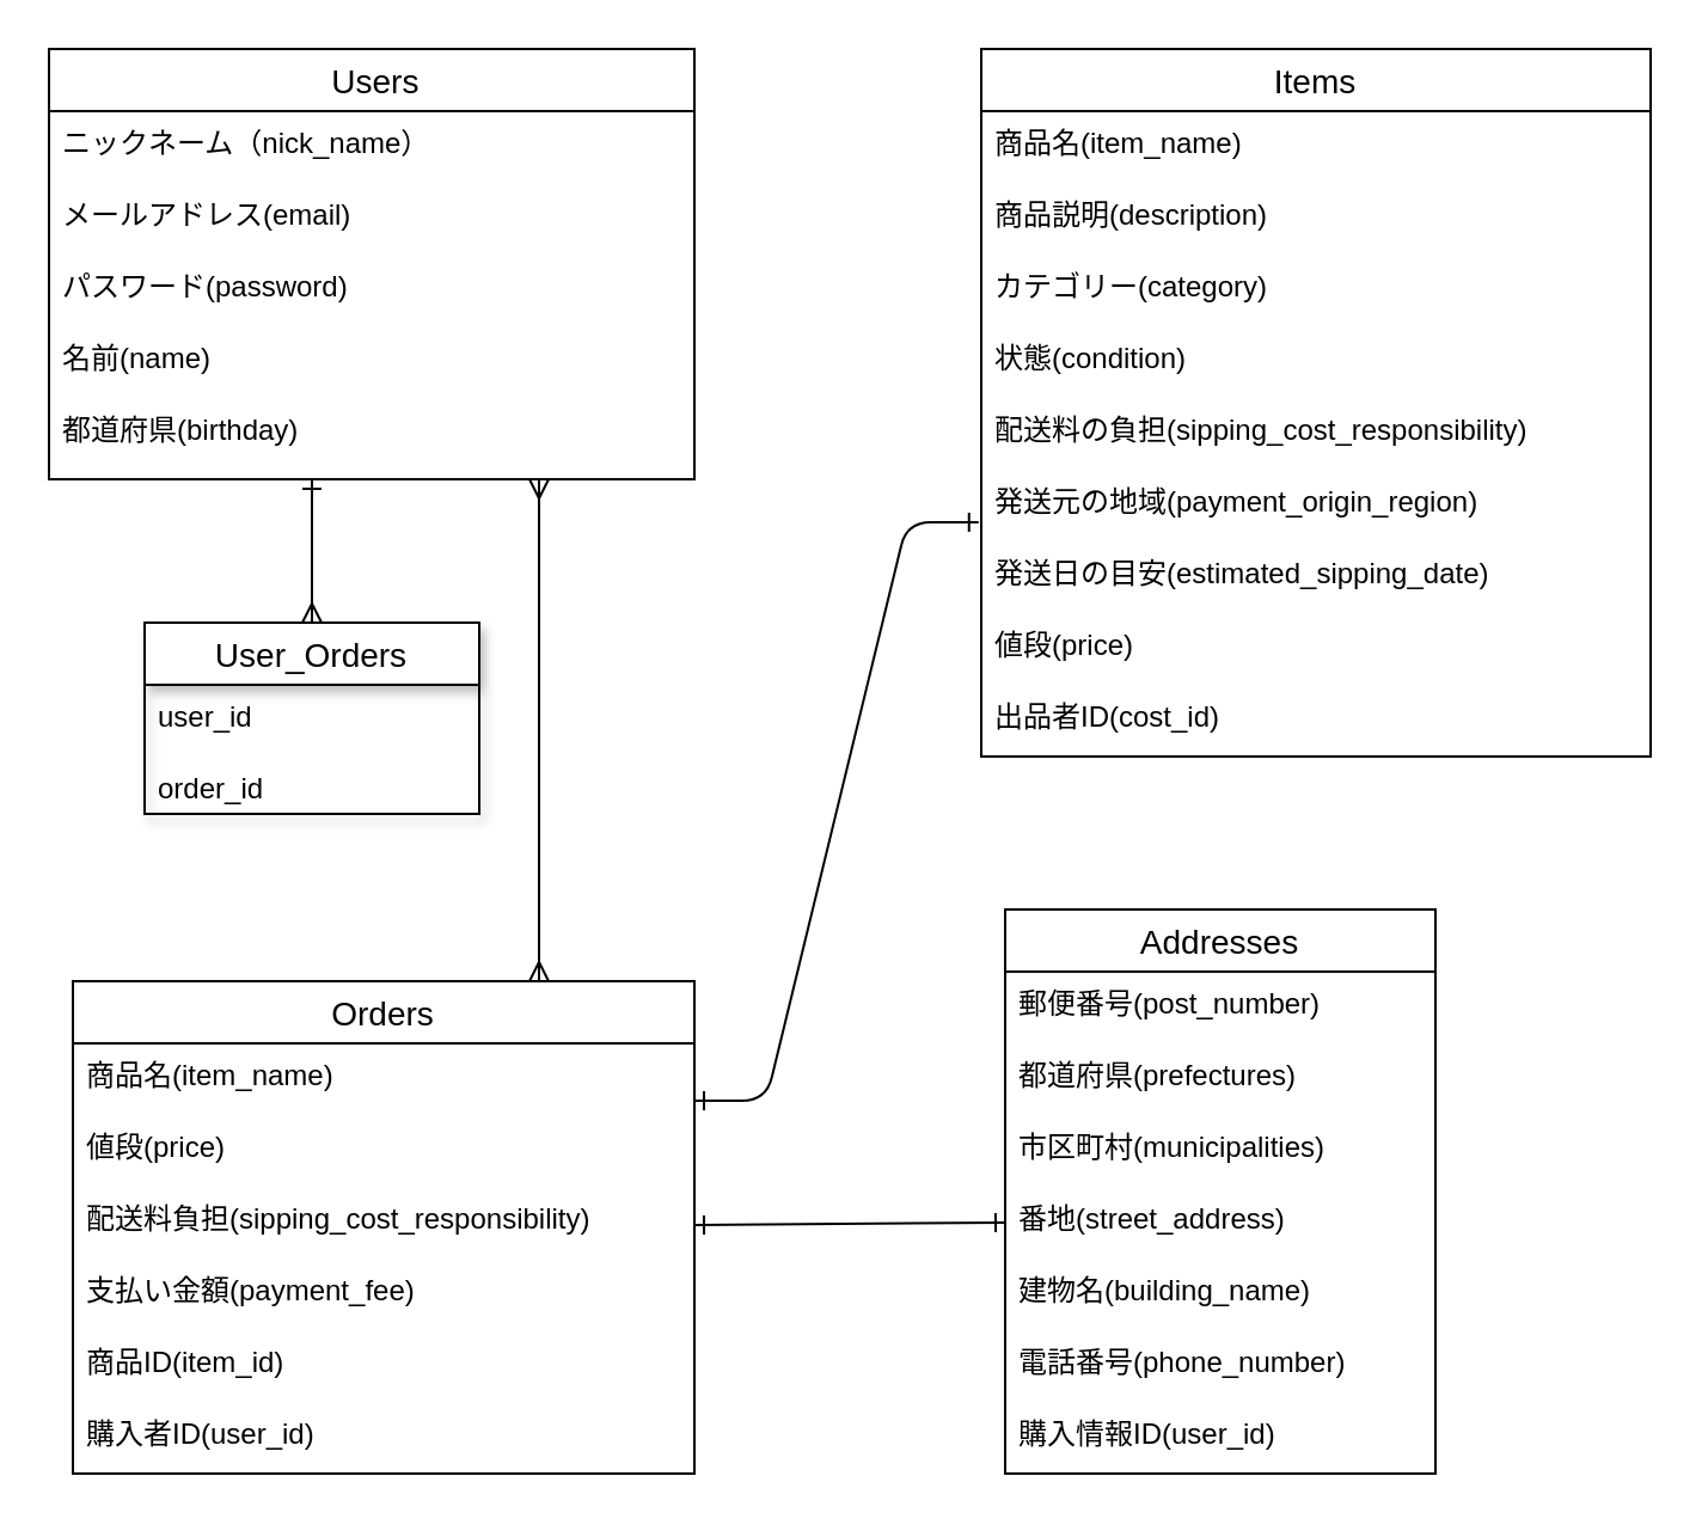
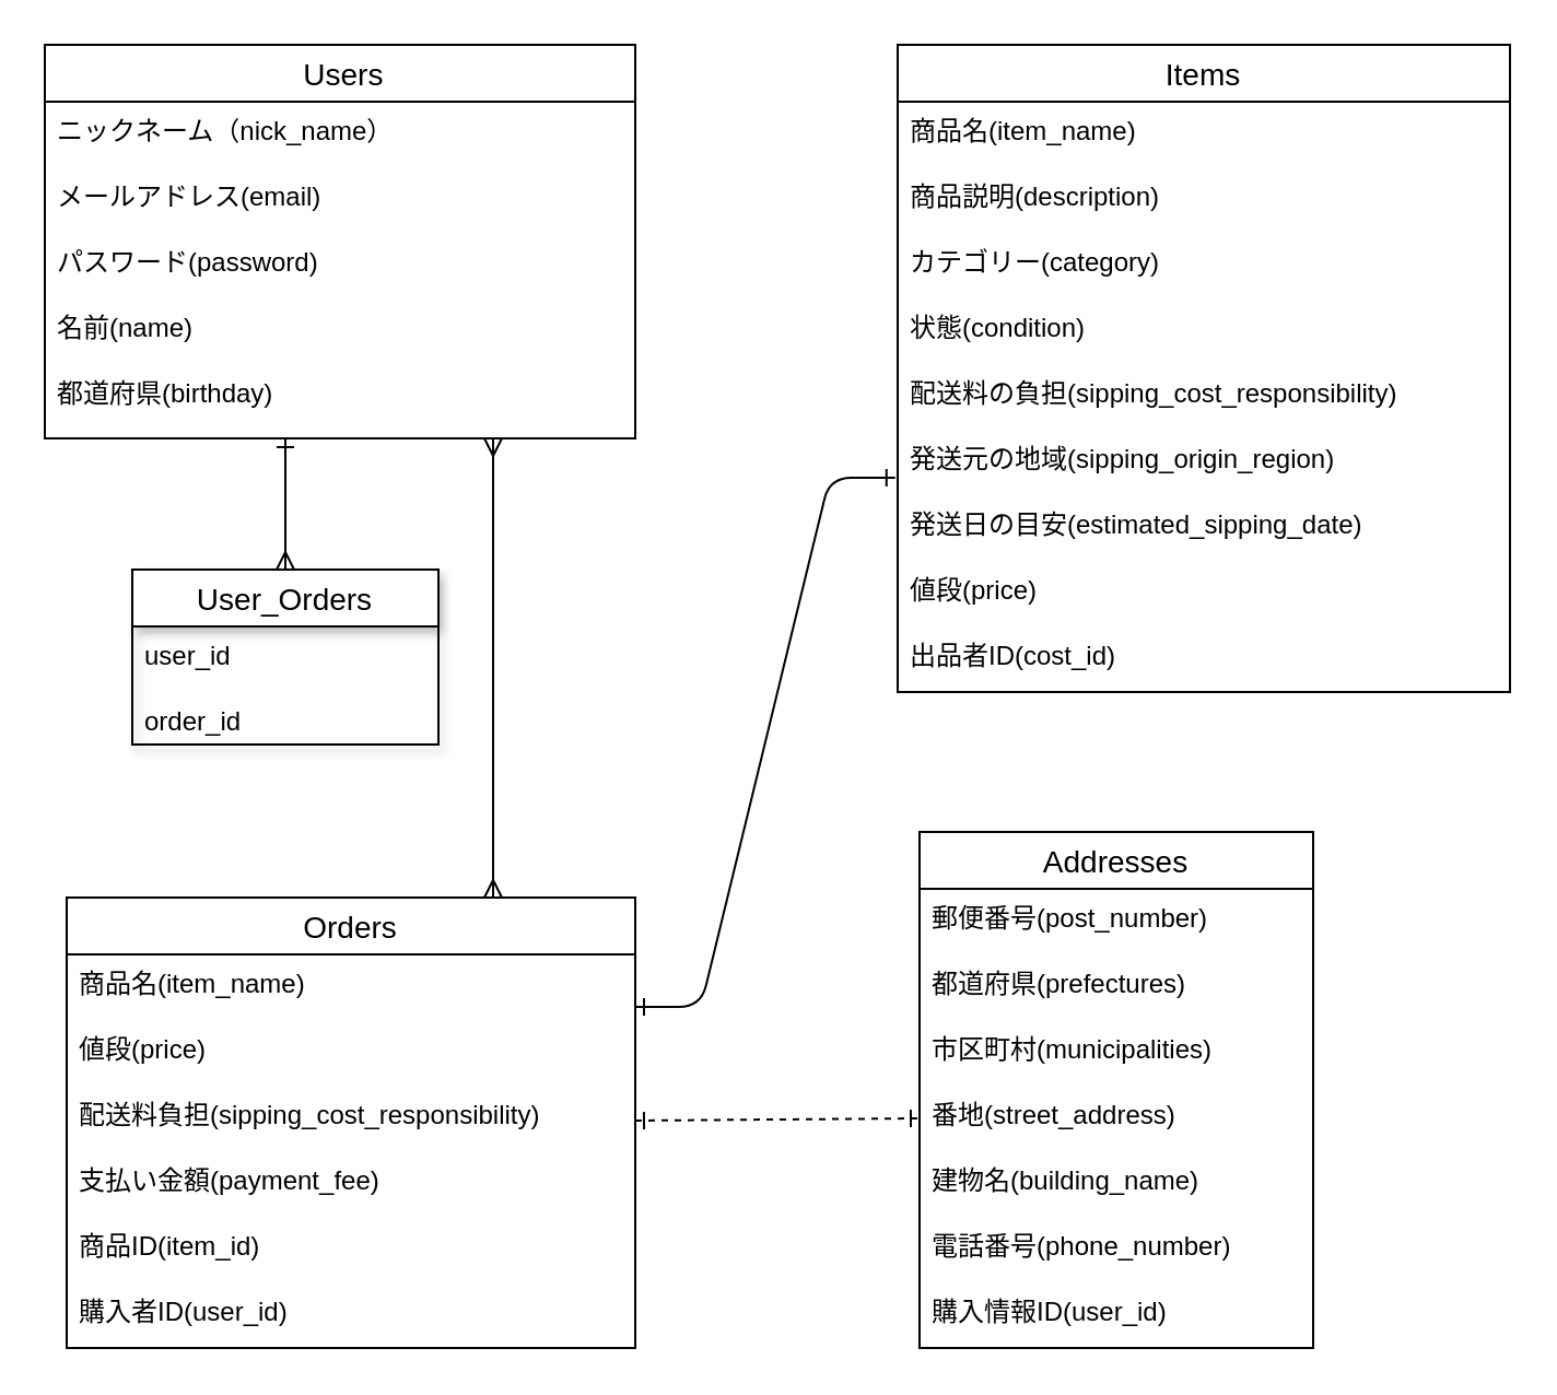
- <mxCell id="14" value="発送元の地域(payment_origin_region)" style="text;strokeColor=none;fillColor=none;spacingLeft=4;spacingRight=4;overflow=hidden;rotatable=0;points=[[0,0.5],[1,0.5]];portConstraint=eastwest;fontSize=12;" parent="8" vertex="1"><mxGeometry y="176" width="280" height="30" as="geometry" /></mxCell>
+ <mxCell id="14" value="発送元の地域(sipping_origin_region)" style="text;strokeColor=none;fillColor=none;spacingLeft=4;spacingRight=4;overflow=hidden;rotatable=0;points=[[0,0.5],[1,0.5]];portConstraint=eastwest;fontSize=12;" parent="8" vertex="1"><mxGeometry y="176" width="280" height="30" as="geometry" /></mxCell>
- <mxCell id="19" style="edgeStyle=none;html=1;entryX=0;entryY=0.5;entryDx=0;entryDy=0;startArrow=ERone;startFill=0;endArrow=ERone;endFill=0;" edge="1" parent="1" source="20" target="31"><mxGeometry relative="1" as="geometry" /></mxCell>
+ <mxCell id="19" style="edgeStyle=none;html=1;entryX=0;entryY=0.5;entryDx=0;entryDy=0;startArrow=ERone;startFill=0;endArrow=ERone;endFill=0;dashed=1;" edge="1" parent="1" source="20" target="31"><mxGeometry relative="1" as="geometry" /></mxCell>
